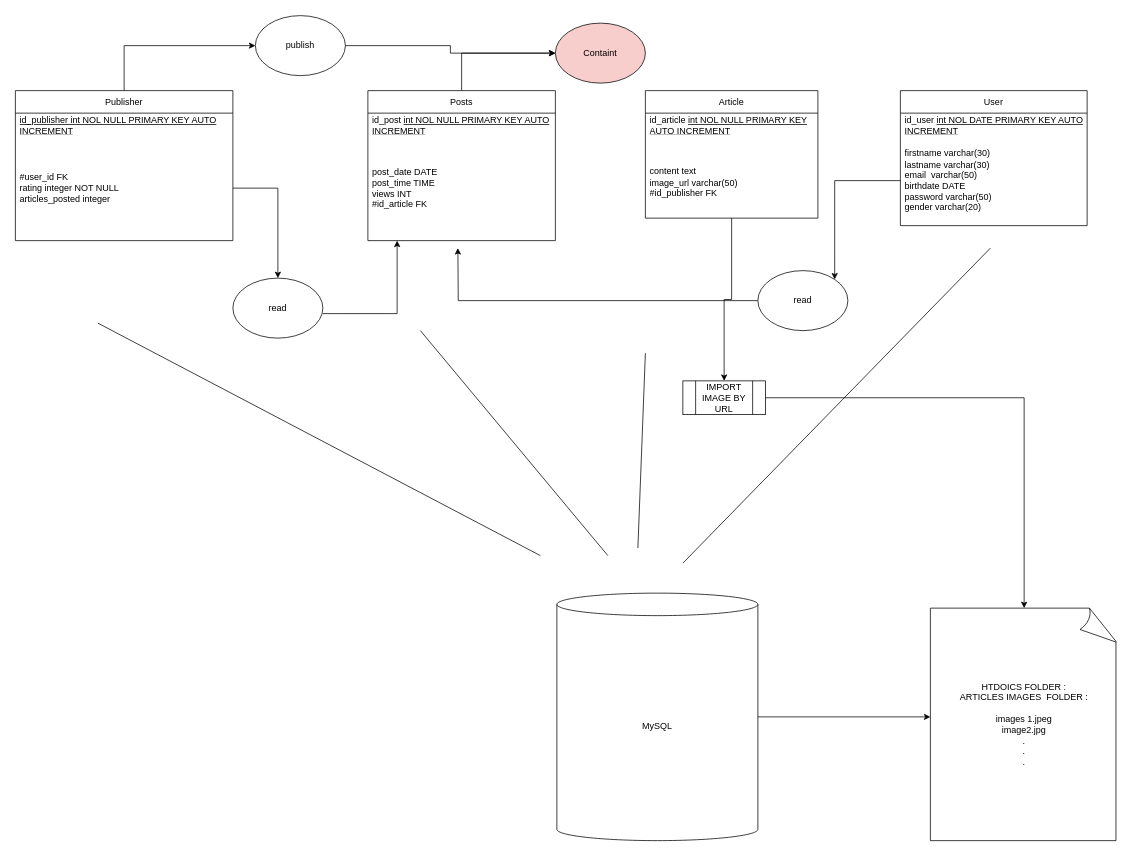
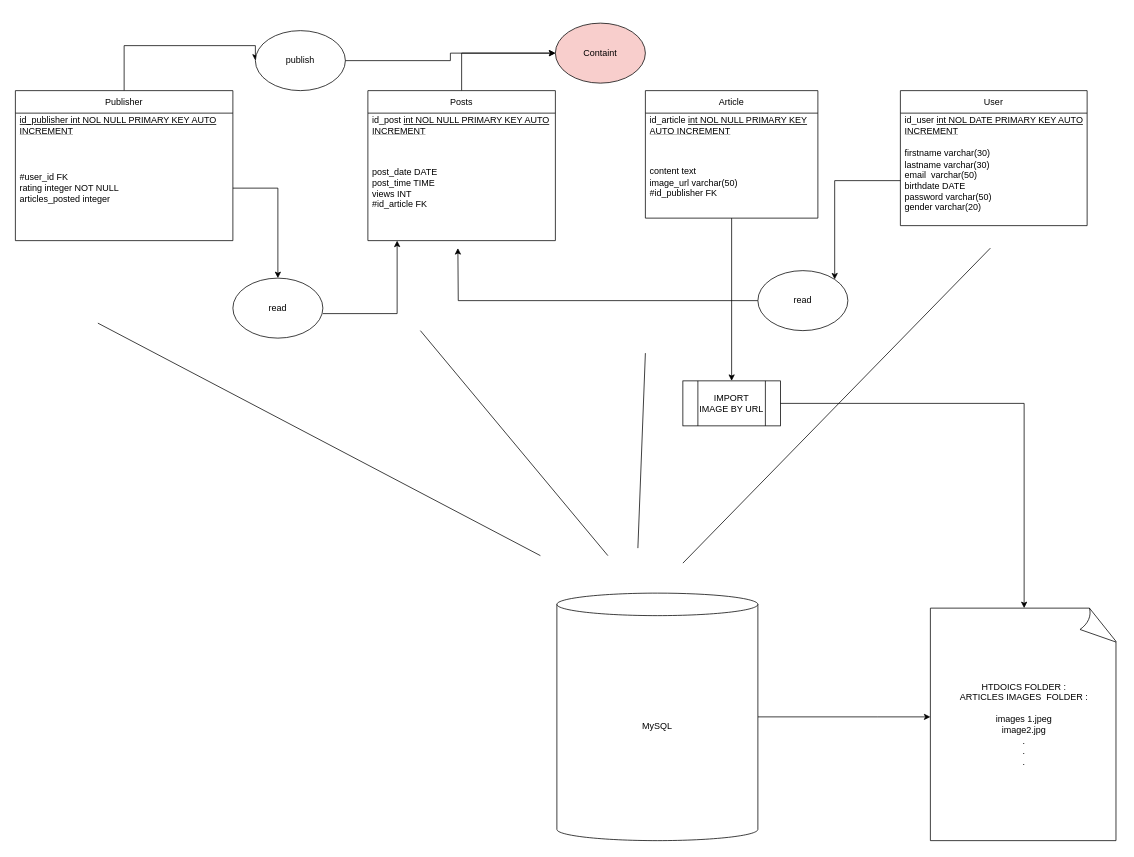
- <mxCell id="19" value="publish" style="ellipse;whiteSpace=wrap;html=1;" parent="1" vertex="1"><mxGeometry x="340" y="20" width="120" height="80" as="geometry" /></mxCell>
+ <mxCell id="19" value="publish" style="ellipse;whiteSpace=wrap;html=1;" parent="1" vertex="1"><mxGeometry x="340" y="40" width="120" height="80" as="geometry" /></mxCell>
- <mxCell id="33" value="IMPORT IMAGE BY URL" style="shape=process;whiteSpace=wrap;html=1;backgroundOutline=1;size=0.154;" parent="1" vertex="1"><mxGeometry x="910" y="507" width="110" height="45" as="geometry" /></mxCell>
+ <mxCell id="33" value="IMPORT IMAGE BY URL" style="shape=process;whiteSpace=wrap;html=1;backgroundOutline=1;size=0.154;" parent="1" vertex="1"><mxGeometry x="910" y="507" width="130" height="60" as="geometry" /></mxCell>
